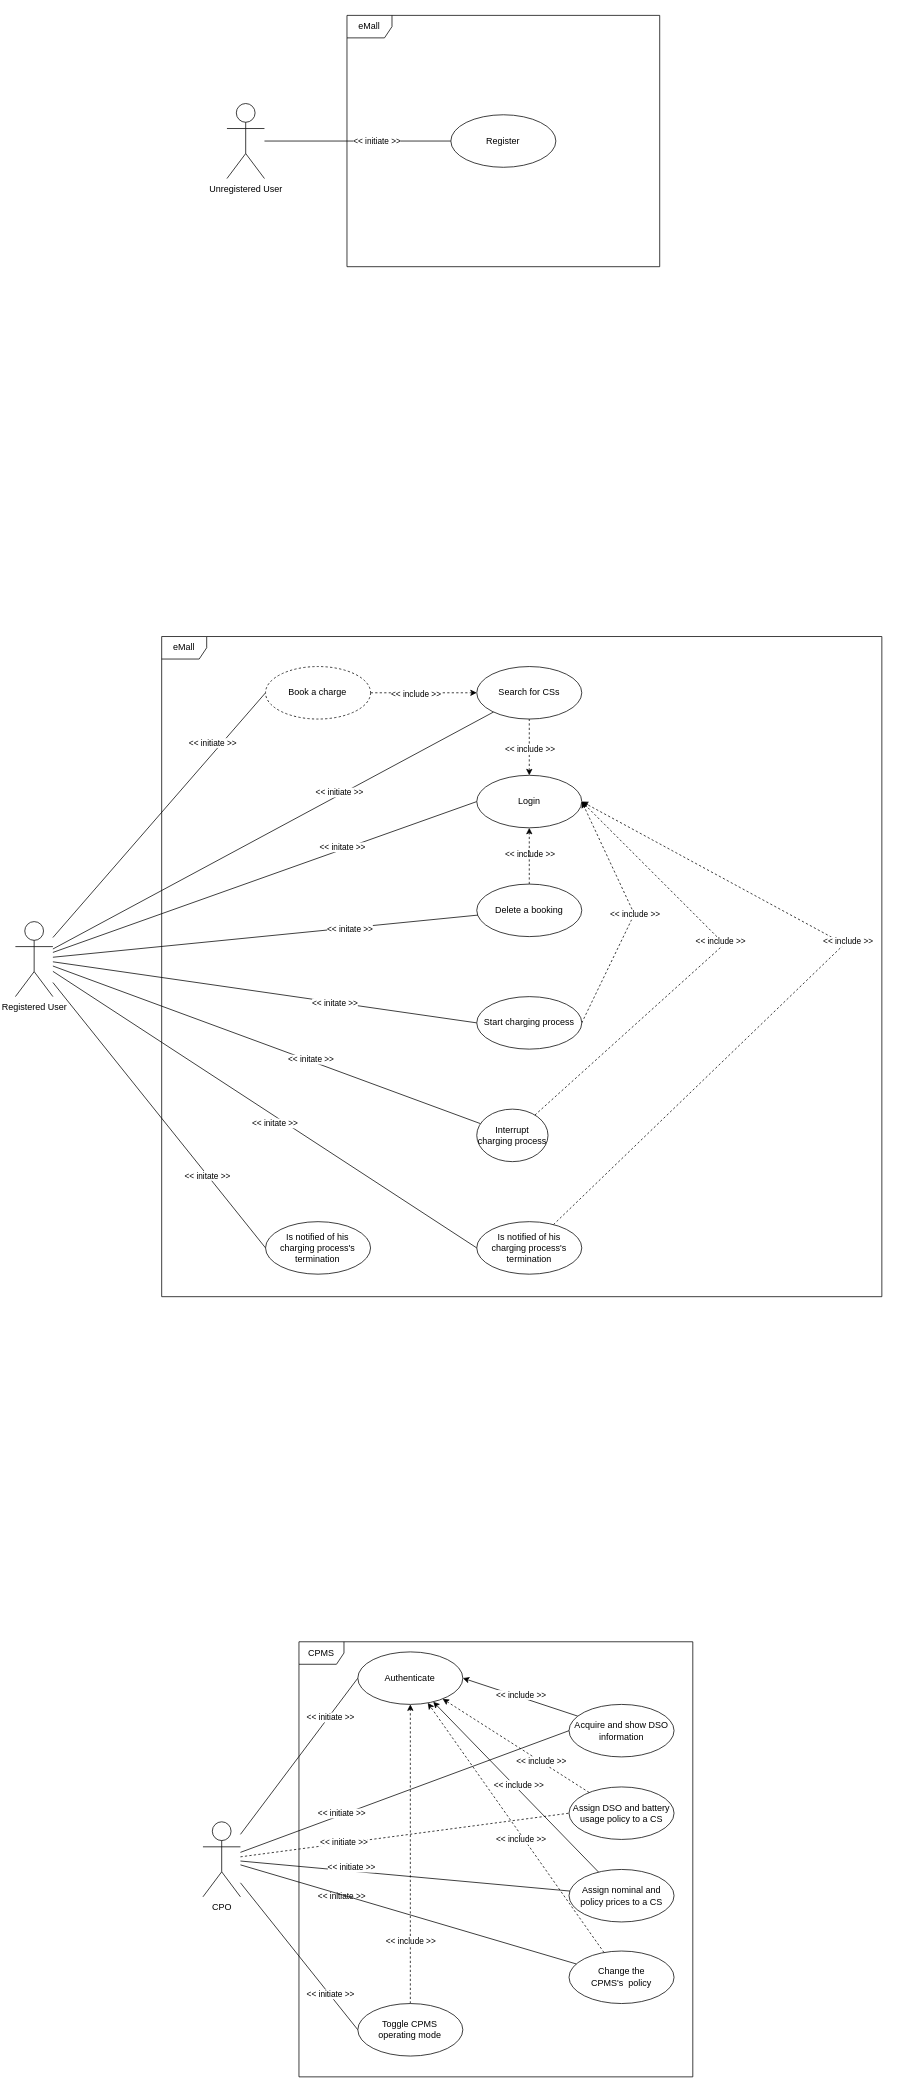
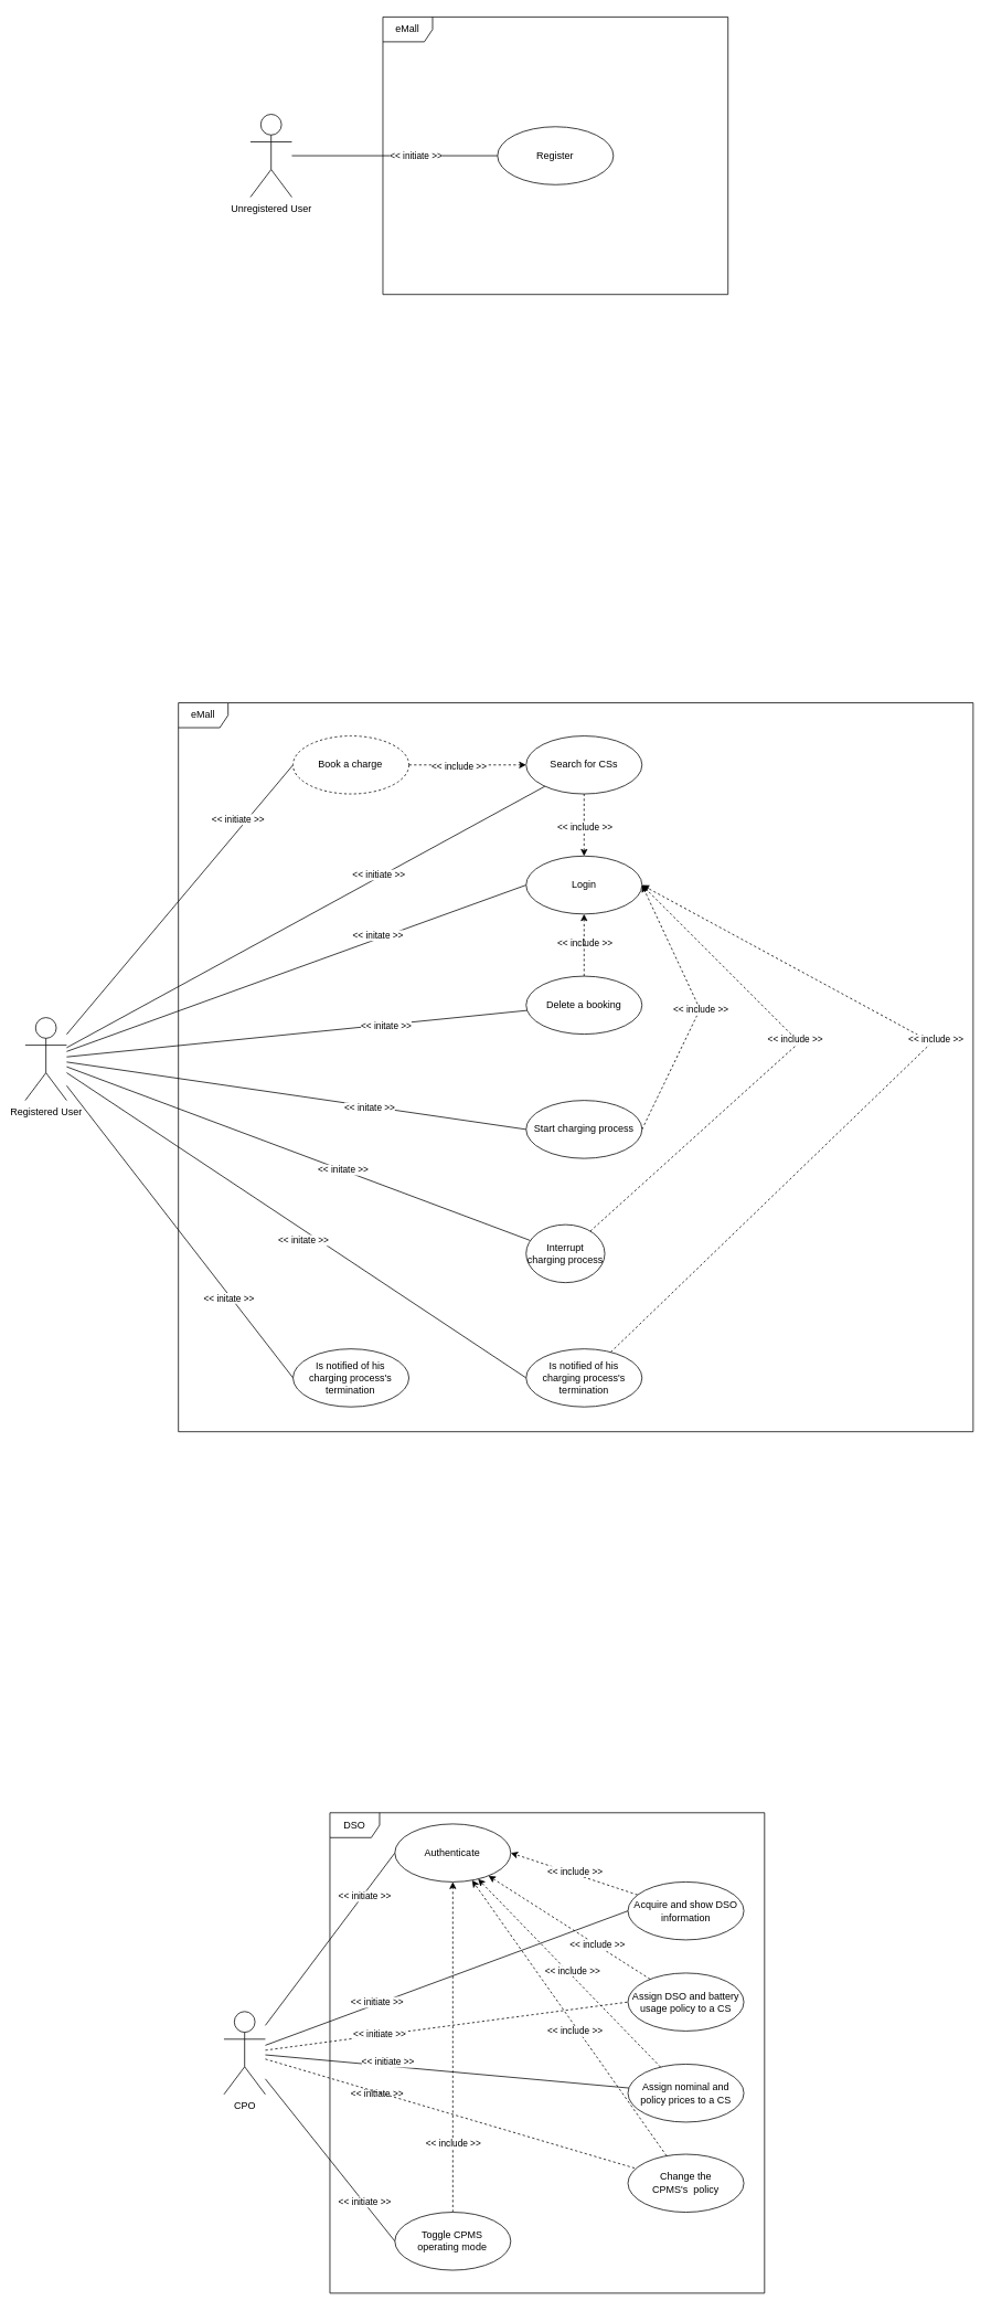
- <mxCell id="18" value="Registered User" style="shape=umlActor;verticalLabelPosition=bottom;verticalAlign=top;html=1;" parent="1" vertex="1"><mxGeometry x="20" y="1228" width="50" height="100" as="geometry" /></mxCell>
+ <mxCell id="18" value="Registered User" style="shape=umlActor;verticalLabelPosition=bottom;verticalAlign=top;html=1;" parent="1" vertex="1"><mxGeometry x="30" y="1228" width="50" height="100" as="geometry" /></mxCell>
- <mxCell id="2" value="CPMS" style="shape=umlFrame;whiteSpace=wrap;html=1;" parent="1" vertex="1"><mxGeometry x="398" y="2188" width="525" height="580" as="geometry" /></mxCell>
+ <mxCell id="2" value="DSO" style="shape=umlFrame;whiteSpace=wrap;html=1;" parent="1" vertex="1"><mxGeometry x="398" y="2188" width="525" height="580" as="geometry" /></mxCell>
- <mxCell id="53" style="edgeStyle=none;rounded=0;orthogonalLoop=1;jettySize=auto;html=1;entryX=1;entryY=0.5;entryDx=0;entryDy=0;startArrow=none;startFill=0;endArrow=classic;endFill=1;dashed=0;" parent="1" source="54" target="52" edge="1"><mxGeometry relative="1" as="geometry" /></mxCell>
+ <mxCell id="53" style="edgeStyle=none;rounded=0;orthogonalLoop=1;jettySize=auto;html=1;entryX=1;entryY=0.5;entryDx=0;entryDy=0;startArrow=none;startFill=0;endArrow=classic;endFill=1;dashed=1;" parent="1" source="54" target="52" edge="1"><mxGeometry relative="1" as="geometry" /></mxCell>
- <mxCell id="68" style="edgeStyle=none;rounded=0;orthogonalLoop=1;jettySize=auto;html=1;startArrow=none;startFill=0;endArrow=classic;endFill=1;dashed=0;" parent="1" source="65" target="52" edge="1"><mxGeometry relative="1" as="geometry"><mxPoint x="845.601" y="2374.792" as="sourcePoint" /><mxPoint x="608.853" y="2269.705" as="targetPoint" /></mxGeometry></mxCell>
+ <mxCell id="68" style="edgeStyle=none;rounded=0;orthogonalLoop=1;jettySize=auto;html=1;startArrow=none;startFill=0;endArrow=classic;endFill=1;dashed=1;" parent="1" source="65" target="52" edge="1"><mxGeometry relative="1" as="geometry"><mxPoint x="845.601" y="2374.792" as="sourcePoint" /><mxPoint x="608.853" y="2269.705" as="targetPoint" /></mxGeometry></mxCell>
- <mxCell id="72" style="edgeStyle=none;rounded=0;orthogonalLoop=1;jettySize=auto;html=1;startArrow=none;startFill=0;endArrow=none;endFill=0;" edge="1" parent="1" source="51" target="70"><mxGeometry relative="1" as="geometry"><mxPoint x="313" y="2398" as="sourcePoint" /><mxPoint x="776.04" y="2520.213" as="targetPoint" /></mxGeometry></mxCell>
+ <mxCell id="72" style="edgeStyle=none;rounded=0;orthogonalLoop=1;jettySize=auto;html=1;startArrow=none;startFill=0;endArrow=none;endFill=0;dashed=1;" edge="1" parent="1" source="51" target="70"><mxGeometry relative="1" as="geometry"><mxPoint x="313" y="2398" as="sourcePoint" /><mxPoint x="776.04" y="2520.213" as="targetPoint" /></mxGeometry></mxCell>
